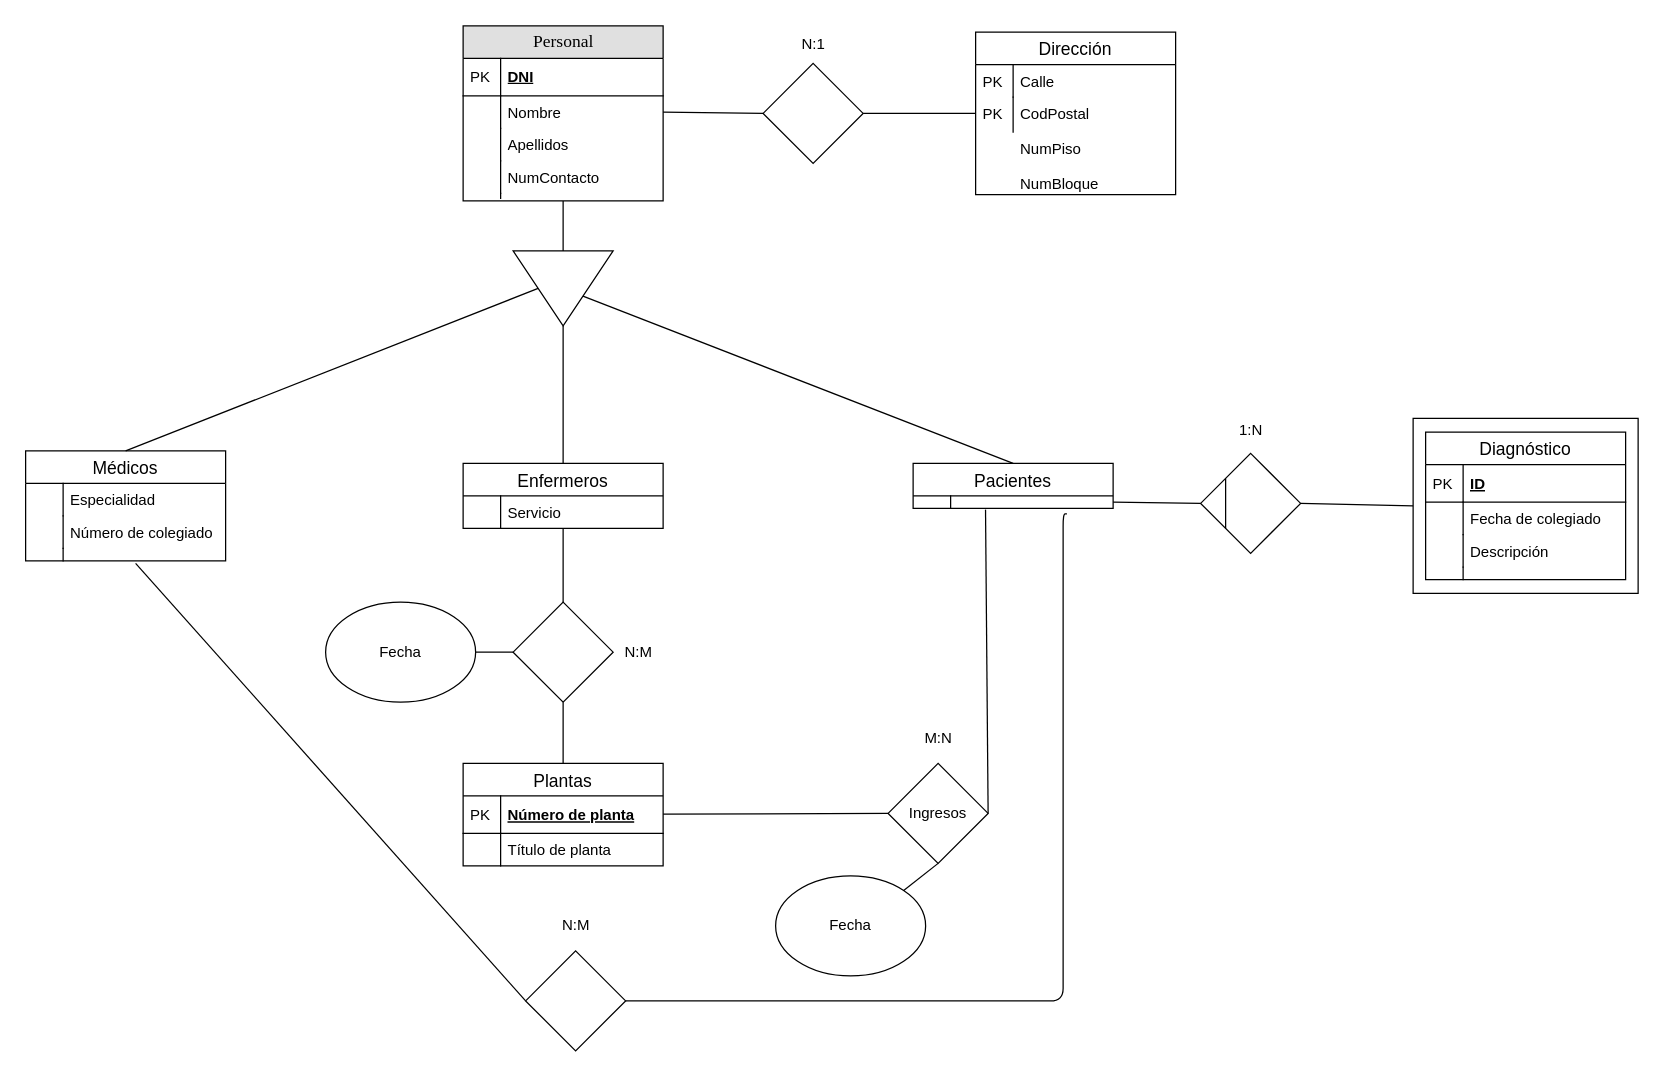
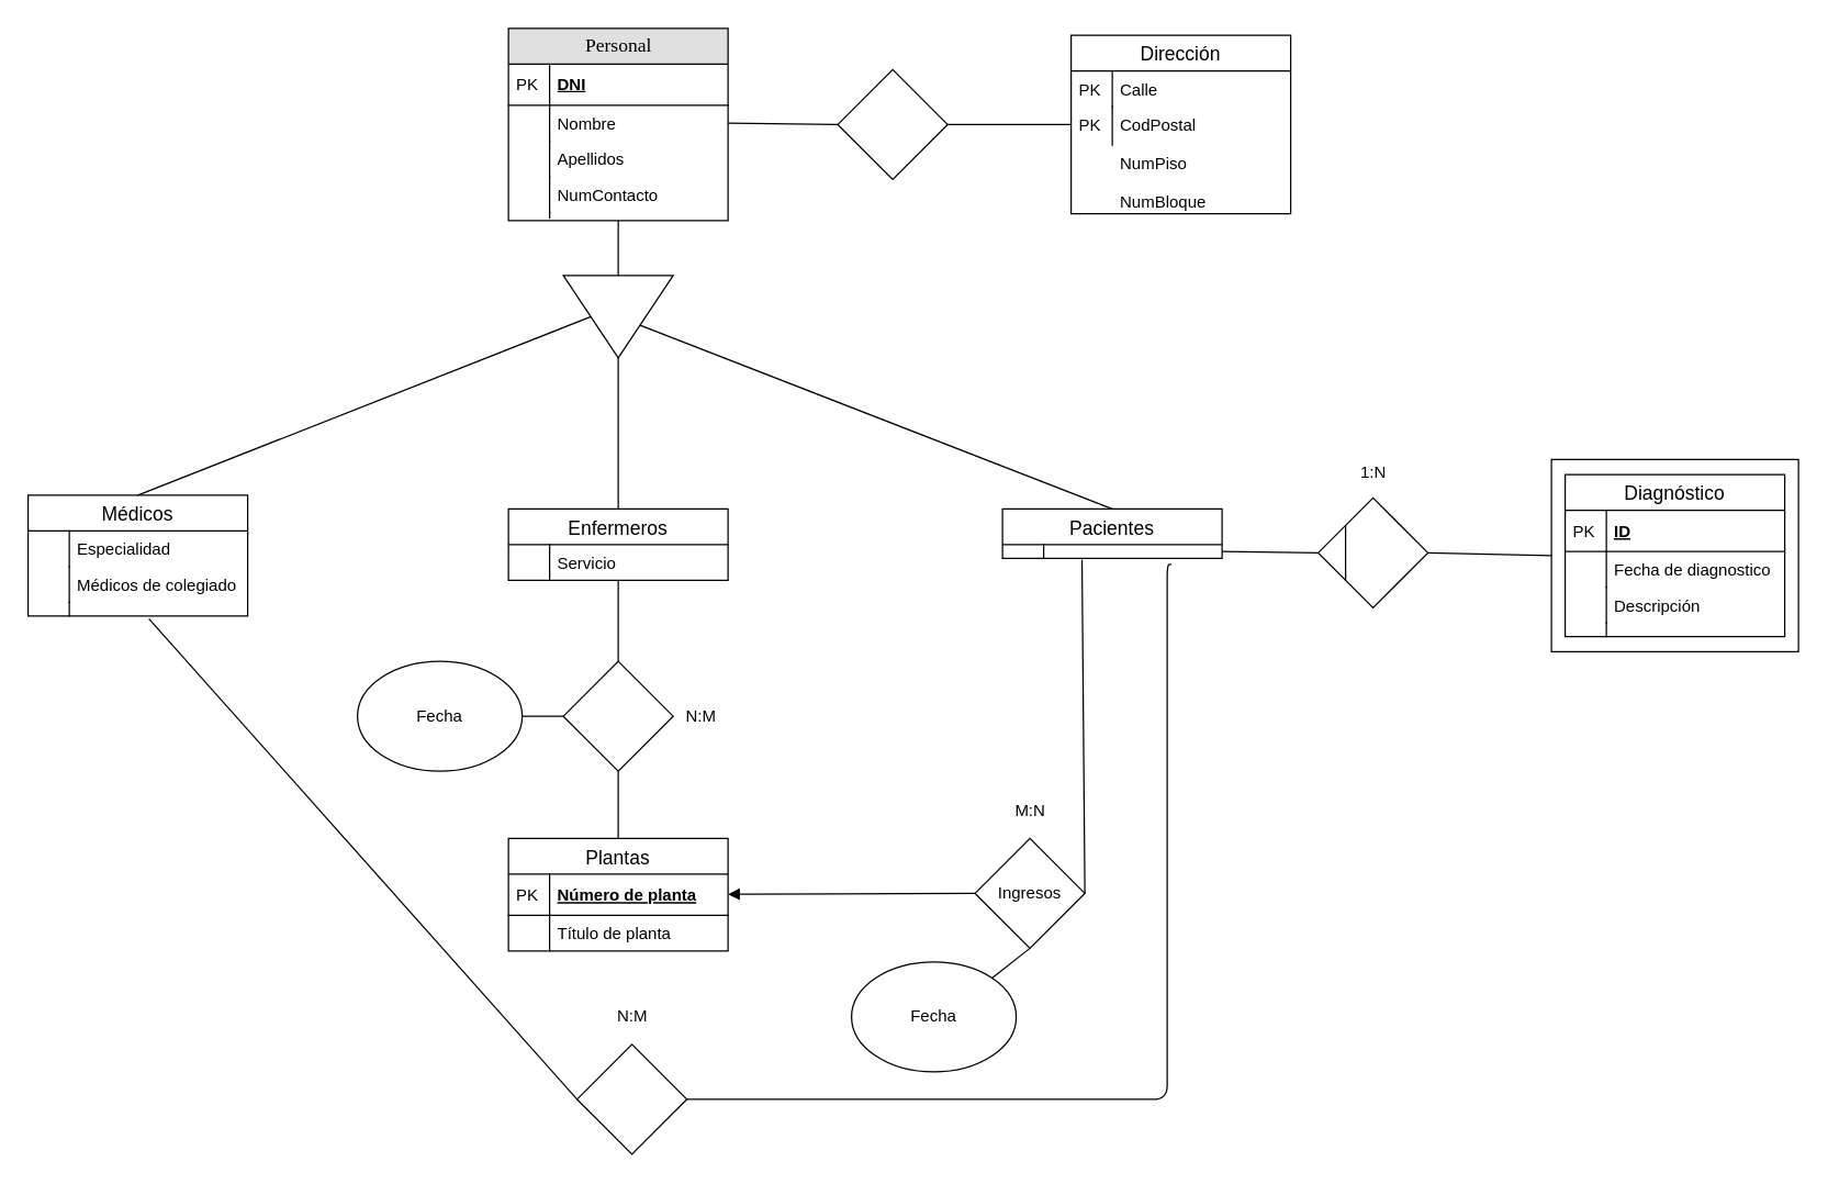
- <mxCell id="74" value="N:1" style="text;html=1;align=center;verticalAlign=middle;resizable=0;points=[];autosize=1;" vertex="1" parent="1"><mxGeometry x="635" y="25" width="30" height="20" as="geometry" /></mxCell>
- <mxCell id="59" value="Fecha de colegiado" style="shape=partialRectangle;top=0;left=0;right=0;bottom=0;align=left;verticalAlign=top;fillColor=none;spacingLeft=34;spacingRight=4;overflow=hidden;rotatable=0;points=[[0,0.5],[1,0.5]];portConstraint=eastwest;dropTarget=0;fontSize=12;" parent="56" vertex="1"><mxGeometry y="56" width="160" height="26" as="geometry" /></mxCell>
+ <mxCell id="59" value="Fecha de diagnostico" style="shape=partialRectangle;top=0;left=0;right=0;bottom=0;align=left;verticalAlign=top;fillColor=none;spacingLeft=34;spacingRight=4;overflow=hidden;rotatable=0;points=[[0,0.5],[1,0.5]];portConstraint=eastwest;dropTarget=0;fontSize=12;" parent="56" vertex="1"><mxGeometry y="56" width="160" height="26" as="geometry" /></mxCell>
- <mxCell id="6" value="Número de colegiado" style="shape=partialRectangle;top=0;left=0;right=0;bottom=0;align=left;verticalAlign=top;fillColor=none;spacingLeft=34;spacingRight=4;overflow=hidden;rotatable=0;points=[[0,0.5],[1,0.5]];portConstraint=eastwest;dropTarget=0;fontSize=12;" parent="3" vertex="1"><mxGeometry y="52" width="160" height="26" as="geometry" /></mxCell>
+ <mxCell id="6" value="Médicos de colegiado" style="shape=partialRectangle;top=0;left=0;right=0;bottom=0;align=left;verticalAlign=top;fillColor=none;spacingLeft=34;spacingRight=4;overflow=hidden;rotatable=0;points=[[0,0.5],[1,0.5]];portConstraint=eastwest;dropTarget=0;fontSize=12;" parent="3" vertex="1"><mxGeometry y="52" width="160" height="26" as="geometry" /></mxCell>
- <mxCell id="19" value="" style="endArrow=none;html=1;exitX=0.5;exitY=0;exitDx=0;exitDy=0;" parent="1" source="17" target="51" edge="1"><mxGeometry width="50" height="50" relative="1" as="geometry"><mxPoint x="340" y="811" as="sourcePoint" /><mxPoint x="229.68" y="668.1" as="targetPoint" /></mxGeometry></mxCell>
+ <mxCell id="19" value="" style="endArrow=block;html=1;exitX=0.5;exitY=0;exitDx=0;exitDy=0;" parent="1" source="17" target="51" edge="1"><mxGeometry width="50" height="50" relative="1" as="geometry"><mxPoint x="340" y="811" as="sourcePoint" /><mxPoint x="229.68" y="668.1" as="targetPoint" /></mxGeometry></mxCell>
